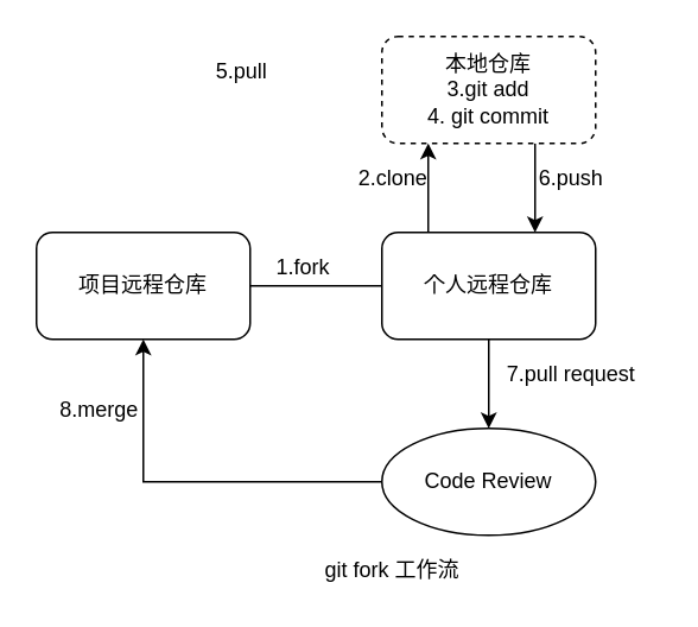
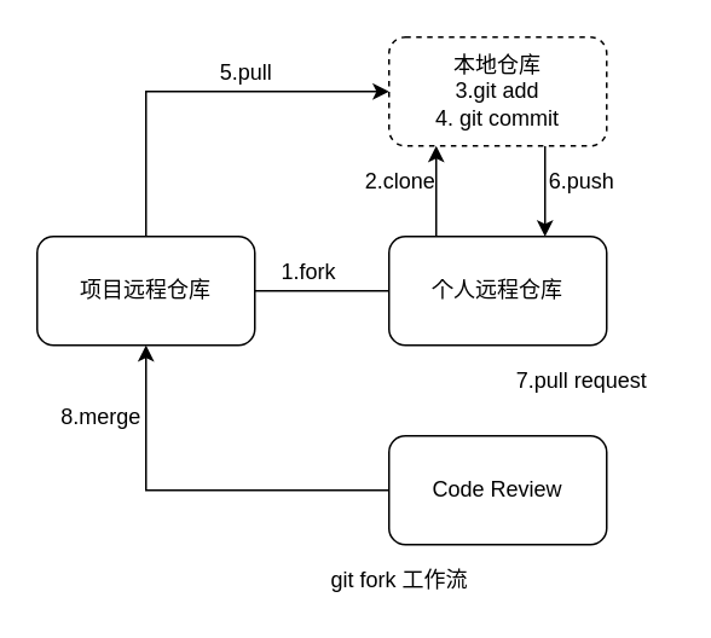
+ <mxCell id="3" style="edgeStyle=orthogonalEdgeStyle;rounded=0;orthogonalLoop=1;jettySize=auto;html=1;entryX=0;entryY=0.5;entryDx=0;entryDy=0;" parent="1" source="4" target="9" edge="1"><mxGeometry relative="1" as="geometry"><Array as="points"><mxPoint x="80" y="50" /></Array></mxGeometry></mxCell>
- <mxCell id="6" style="edgeStyle=orthogonalEdgeStyle;rounded=0;orthogonalLoop=1;jettySize=auto;html=1;exitX=0.5;exitY=1;exitDx=0;exitDy=0;" parent="1" source="7" target="11" edge="1"><mxGeometry relative="1" as="geometry" /></mxCell>
- <mxCell id="11" value="Code Review" style="ellipse;whiteSpace=wrap;html=1;" parent="1" vertex="1"><mxGeometry x="214" y="240" width="120" height="60" as="geometry" /></mxCell>
+ <mxCell id="11" value="Code Review" style="rounded=1;whiteSpace=wrap;html=1;" parent="1" vertex="1"><mxGeometry x="214" y="240" width="120" height="60" as="geometry" /></mxCell>
